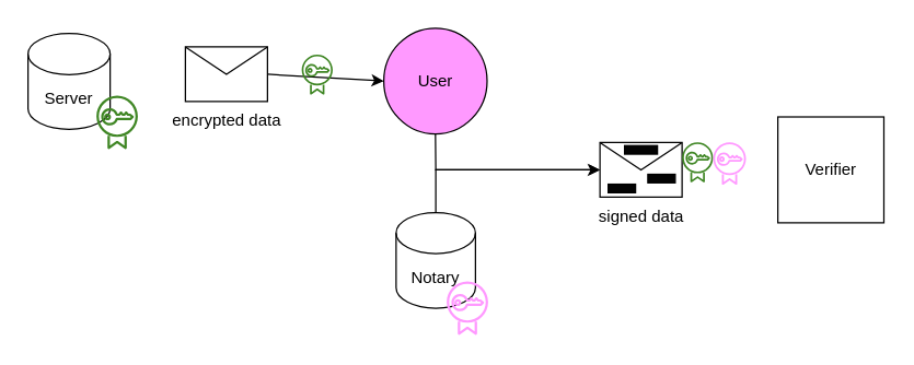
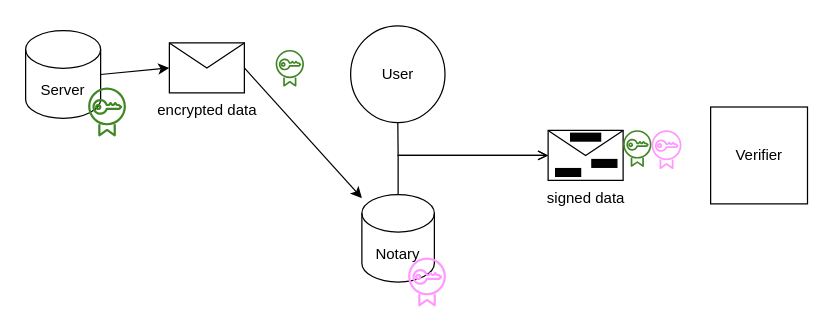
- <mxCell id="5" style="edgeStyle=none;html=1;exitX=1;exitY=0.5;exitDx=0;exitDy=0;entryX=0;entryY=0.5;entryDx=0;entryDy=0;" parent="1" source="6" target="12" edge="1"><mxGeometry relative="1" as="geometry" /></mxCell>
+ <mxCell id="5" style="edgeStyle=none;html=1;exitX=1;exitY=0.5;exitDx=0;exitDy=0;" parent="1" source="6" target="9" edge="1"><mxGeometry relative="1" as="geometry" /></mxCell>
+ <mxCell id="2" style="edgeStyle=none;html=1;exitX=1;exitY=0.5;exitDx=0;exitDy=0;exitPerimeter=0;entryX=0;entryY=0.5;entryDx=0;entryDy=0;" parent="1" source="3" target="6" edge="1"><mxGeometry relative="1" as="geometry" /></mxCell>
- <mxCell id="12" value="User" style="ellipse;whiteSpace=wrap;html=1;aspect=fixed;fillColor=#ff99ff;" parent="1" vertex="1"><mxGeometry x="280" y="20" width="75.5" height="77.5" as="geometry" /></mxCell>
+ <mxCell id="12" value="User" style="ellipse;whiteSpace=wrap;html=1;aspect=fixed;" parent="1" vertex="1"><mxGeometry x="280" y="20" width="75.5" height="77.5" as="geometry" /></mxCell>
- <mxCell id="11" style="edgeStyle=elbowEdgeStyle;html=1;exitX=0.5;exitY=1;exitDx=0;exitDy=0;rounded=0;entryX=0;entryY=0.5;entryDx=0;entryDy=0;" parent="1" source="12" target="13" edge="1"><mxGeometry relative="1" as="geometry"><mxPoint x="438" y="125" as="targetPoint" /><Array as="points"><mxPoint x="318" y="115" /></Array></mxGeometry></mxCell>
+ <mxCell id="11" style="edgeStyle=elbowEdgeStyle;html=1;exitX=0.5;exitY=1;exitDx=0;exitDy=0;rounded=0;entryX=0;entryY=0.5;entryDx=0;entryDy=0;endArrow=open;" parent="1" source="12" target="13" edge="1"><mxGeometry relative="1" as="geometry"><mxPoint x="438" y="125" as="targetPoint" /><Array as="points"><mxPoint x="318" y="115" /></Array></mxGeometry></mxCell>
